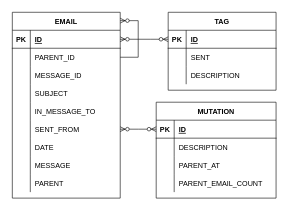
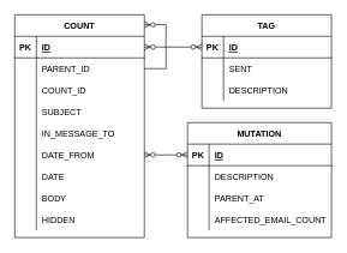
- <mxCell id="2" value="EMAIL" style="shape=table;startSize=30;container=1;collapsible=1;childLayout=tableLayout;fixedRows=1;rowLines=0;fontStyle=1;align=center;resizeLast=1;" vertex="1" parent="1"><mxGeometry x="20" y="20" width="180" height="310" as="geometry" /></mxCell>
+ <mxCell id="2" value="COUNT" style="shape=table;startSize=30;container=1;collapsible=1;childLayout=tableLayout;fixedRows=1;rowLines=0;fontStyle=1;align=center;resizeLast=1;" vertex="1" parent="1"><mxGeometry x="20" y="20" width="180" height="310" as="geometry" /></mxCell>
- <mxCell id="11" value="MESSAGE_ID" style="shape=partialRectangle;connectable=0;fillColor=none;top=0;left=0;bottom=0;right=0;align=left;spacingLeft=6;overflow=hidden;" vertex="1" parent="9"><mxGeometry x="30" width="150" height="30" as="geometry"><mxRectangle width="150" height="30" as="alternateBounds" /></mxGeometry></mxCell>
+ <mxCell id="11" value="COUNT_ID" style="shape=partialRectangle;connectable=0;fillColor=none;top=0;left=0;bottom=0;right=0;align=left;spacingLeft=6;overflow=hidden;" vertex="1" parent="9"><mxGeometry x="30" width="150" height="30" as="geometry"><mxRectangle width="150" height="30" as="alternateBounds" /></mxGeometry></mxCell>
- <mxCell id="20" value="SENT_FROM" style="shape=partialRectangle;connectable=0;fillColor=none;top=0;left=0;bottom=0;right=0;align=left;spacingLeft=6;overflow=hidden;" vertex="1" parent="18"><mxGeometry x="30" width="150" height="30" as="geometry"><mxRectangle width="150" height="30" as="alternateBounds" /></mxGeometry></mxCell>
+ <mxCell id="20" value="DATE_FROM" style="shape=partialRectangle;connectable=0;fillColor=none;top=0;left=0;bottom=0;right=0;align=left;spacingLeft=6;overflow=hidden;" vertex="1" parent="18"><mxGeometry x="30" width="150" height="30" as="geometry"><mxRectangle width="150" height="30" as="alternateBounds" /></mxGeometry></mxCell>
- <mxCell id="26" value="MESSAGE" style="shape=partialRectangle;connectable=0;fillColor=none;top=0;left=0;bottom=0;right=0;align=left;spacingLeft=6;overflow=hidden;" vertex="1" parent="24"><mxGeometry x="30" width="150" height="30" as="geometry"><mxRectangle width="150" height="30" as="alternateBounds" /></mxGeometry></mxCell>
+ <mxCell id="26" value="BODY" style="shape=partialRectangle;connectable=0;fillColor=none;top=0;left=0;bottom=0;right=0;align=left;spacingLeft=6;overflow=hidden;" vertex="1" parent="24"><mxGeometry x="30" width="150" height="30" as="geometry"><mxRectangle width="150" height="30" as="alternateBounds" /></mxGeometry></mxCell>
- <mxCell id="29" value="PARENT" style="shape=partialRectangle;connectable=0;fillColor=none;top=0;left=0;bottom=0;right=0;align=left;spacingLeft=6;overflow=hidden;" vertex="1" parent="27"><mxGeometry x="30" width="150" height="30" as="geometry"><mxRectangle width="150" height="30" as="alternateBounds" /></mxGeometry></mxCell>
+ <mxCell id="29" value="HIDDEN" style="shape=partialRectangle;connectable=0;fillColor=none;top=0;left=0;bottom=0;right=0;align=left;spacingLeft=6;overflow=hidden;" vertex="1" parent="27"><mxGeometry x="30" width="150" height="30" as="geometry"><mxRectangle width="150" height="30" as="alternateBounds" /></mxGeometry></mxCell>
- <mxCell id="54" value="PARENT_EMAIL_COUNT" style="shape=partialRectangle;connectable=0;fillColor=none;top=0;left=0;bottom=0;right=0;align=left;spacingLeft=6;overflow=hidden;" vertex="1" parent="52"><mxGeometry x="30" width="170" height="30" as="geometry"><mxRectangle width="170" height="30" as="alternateBounds" /></mxGeometry></mxCell>
+ <mxCell id="54" value="AFFECTED_EMAIL_COUNT" style="shape=partialRectangle;connectable=0;fillColor=none;top=0;left=0;bottom=0;right=0;align=left;spacingLeft=6;overflow=hidden;" vertex="1" parent="52"><mxGeometry x="30" width="170" height="30" as="geometry"><mxRectangle width="170" height="30" as="alternateBounds" /></mxGeometry></mxCell>
